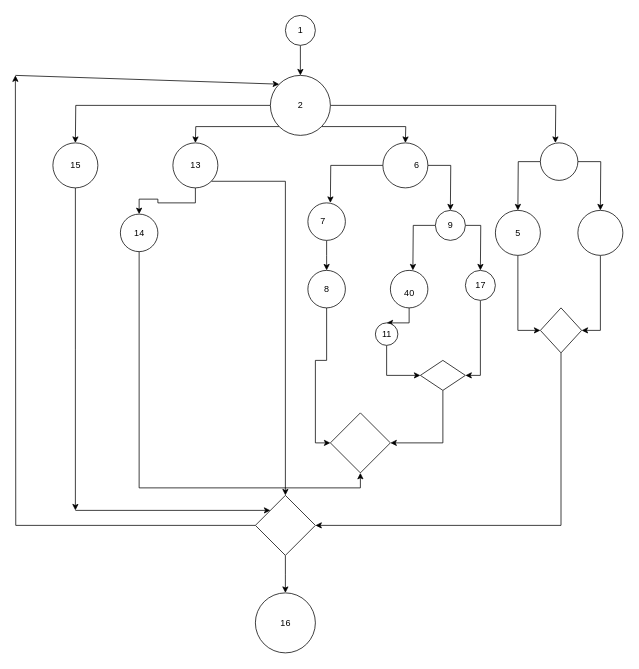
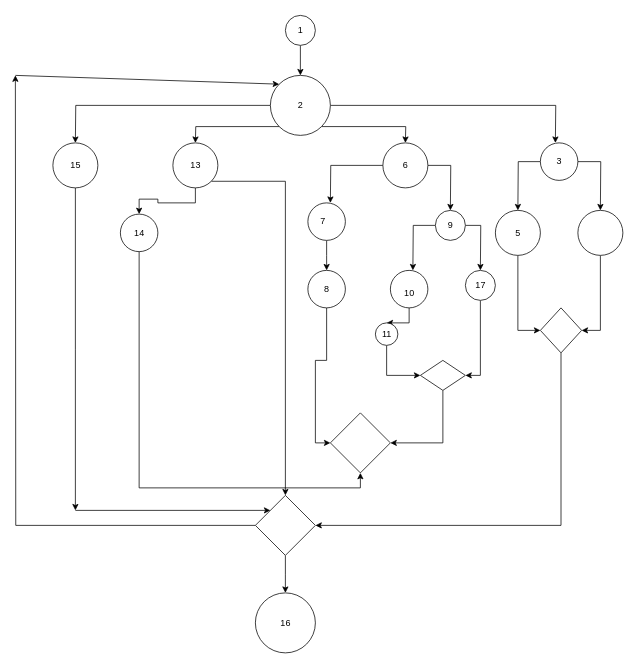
+ <mxCell id="52" value="3" style="text;html=1;resizable=0;autosize=1;align=center;verticalAlign=middle;points=[];fillColor=none;strokeColor=none;rounded=0;" vertex="1" parent="1"><mxGeometry x="735" y="205" width="20" height="20" as="geometry" /></mxCell>
- <mxCell id="54" value="6" style="text;html=1;resizable=0;autosize=1;align=center;verticalAlign=middle;points=[];fillColor=none;strokeColor=none;rounded=0;" vertex="1" parent="1"><mxGeometry x="545" y="210" width="20" height="20" as="geometry" /></mxCell>
+ <mxCell id="54" value="6" style="text;html=1;resizable=0;autosize=1;align=center;verticalAlign=middle;points=[];fillColor=none;strokeColor=none;rounded=0;" vertex="1" parent="1"><mxGeometry x="530" y="210" width="20" height="20" as="geometry" /></mxCell>
- <mxCell id="58" value="40" style="text;html=1;resizable=0;autosize=1;align=center;verticalAlign=middle;points=[];fillColor=none;strokeColor=none;rounded=0;" vertex="1" parent="1"><mxGeometry x="530" y="380" width="30" height="20" as="geometry" /></mxCell>
+ <mxCell id="58" value="10" style="text;html=1;resizable=0;autosize=1;align=center;verticalAlign=middle;points=[];fillColor=none;strokeColor=none;rounded=0;" vertex="1" parent="1"><mxGeometry x="530" y="380" width="30" height="20" as="geometry" /></mxCell>
